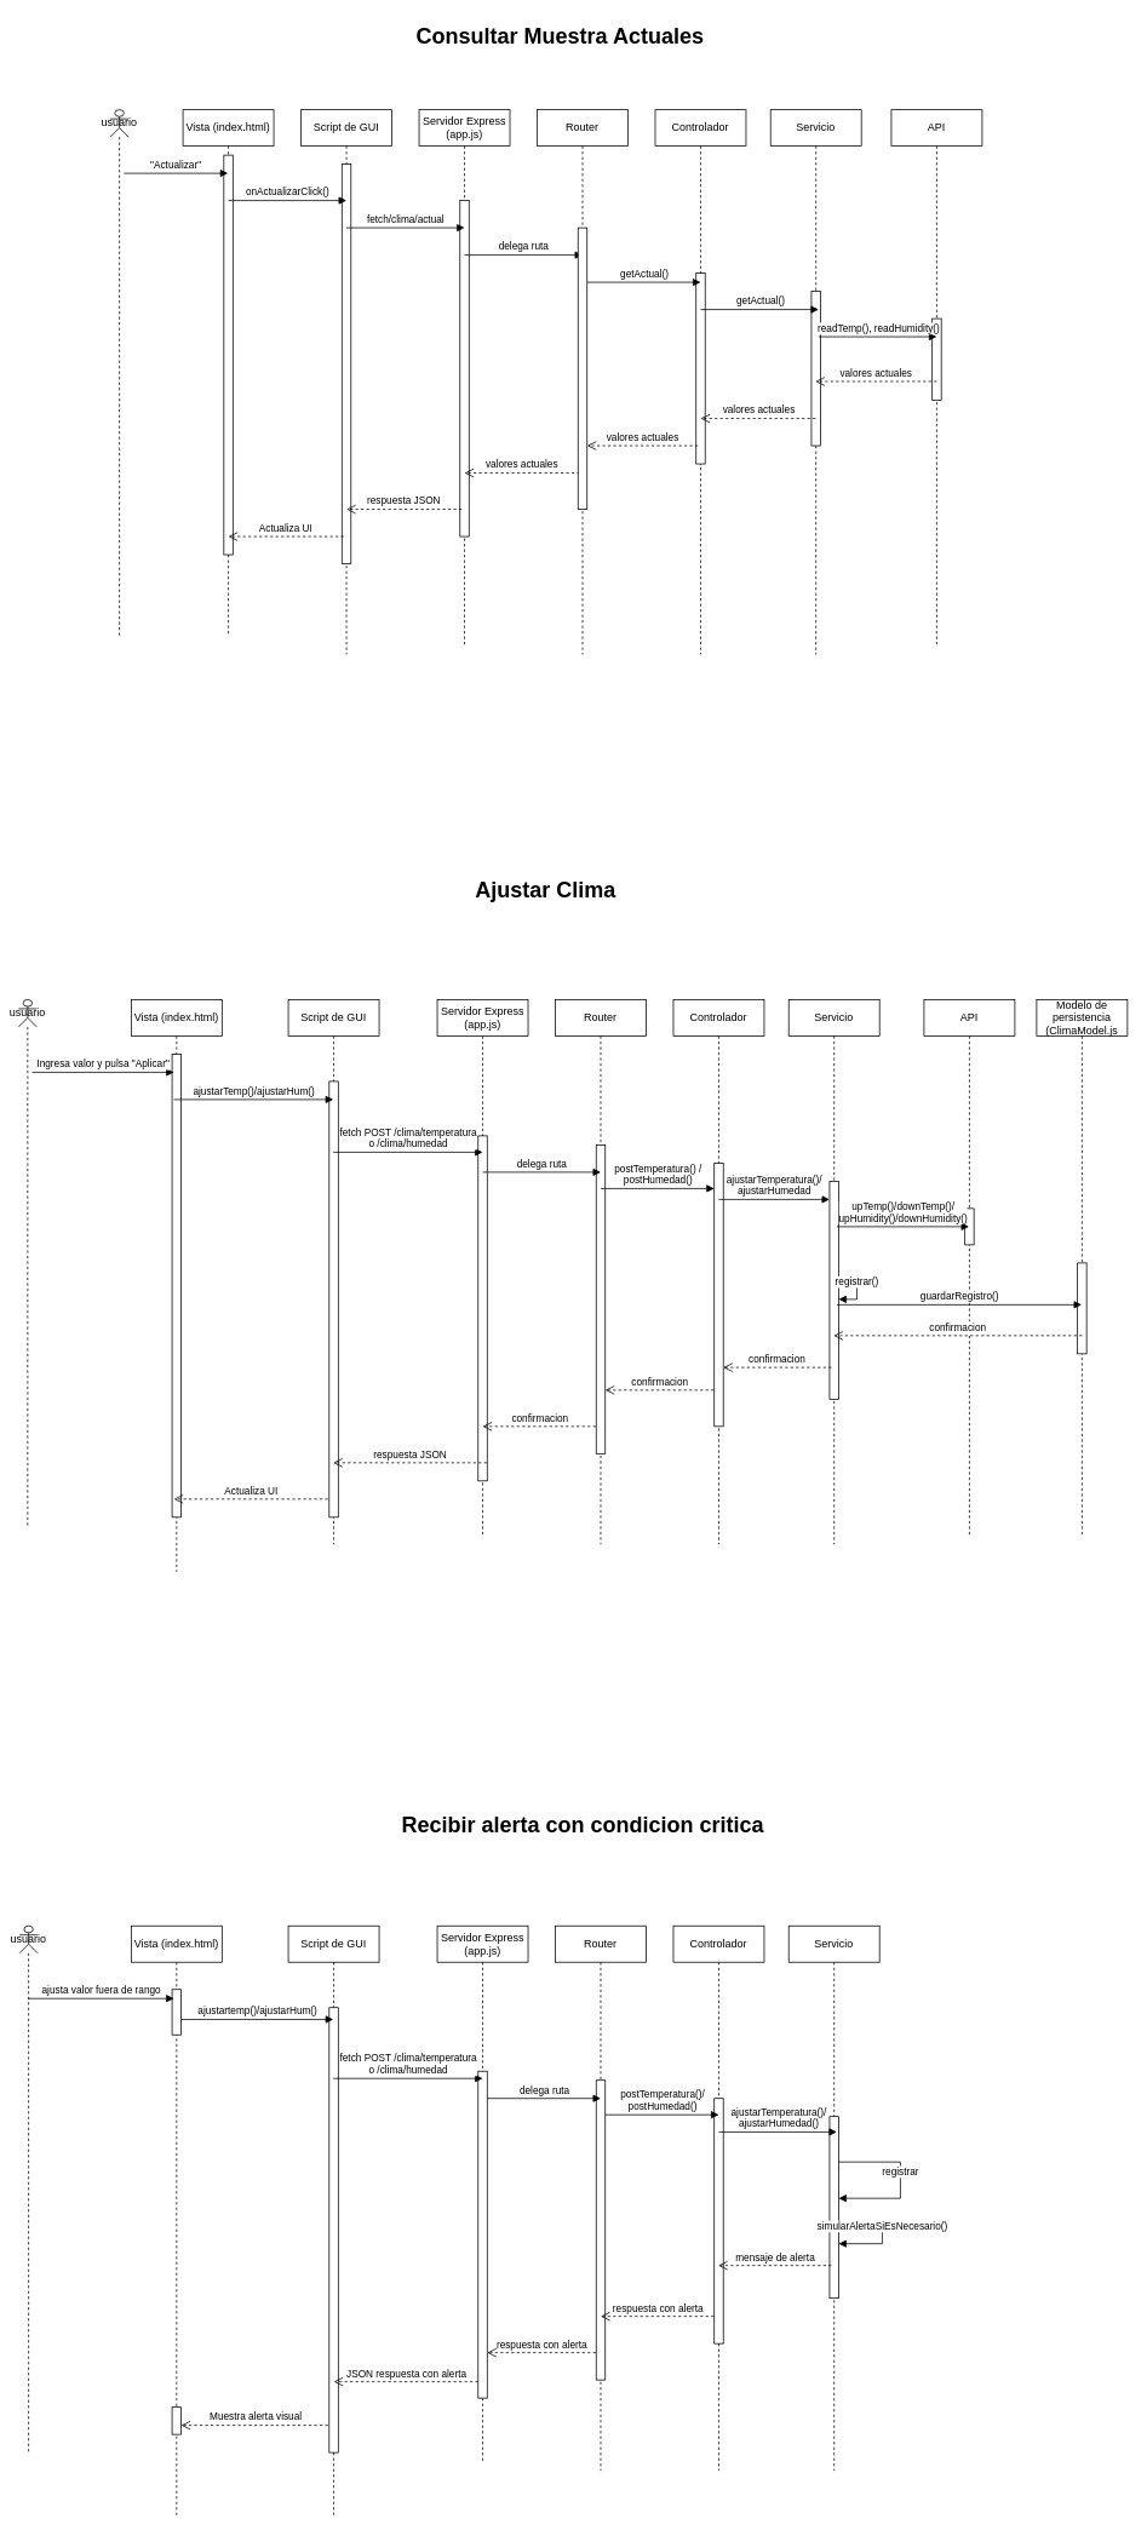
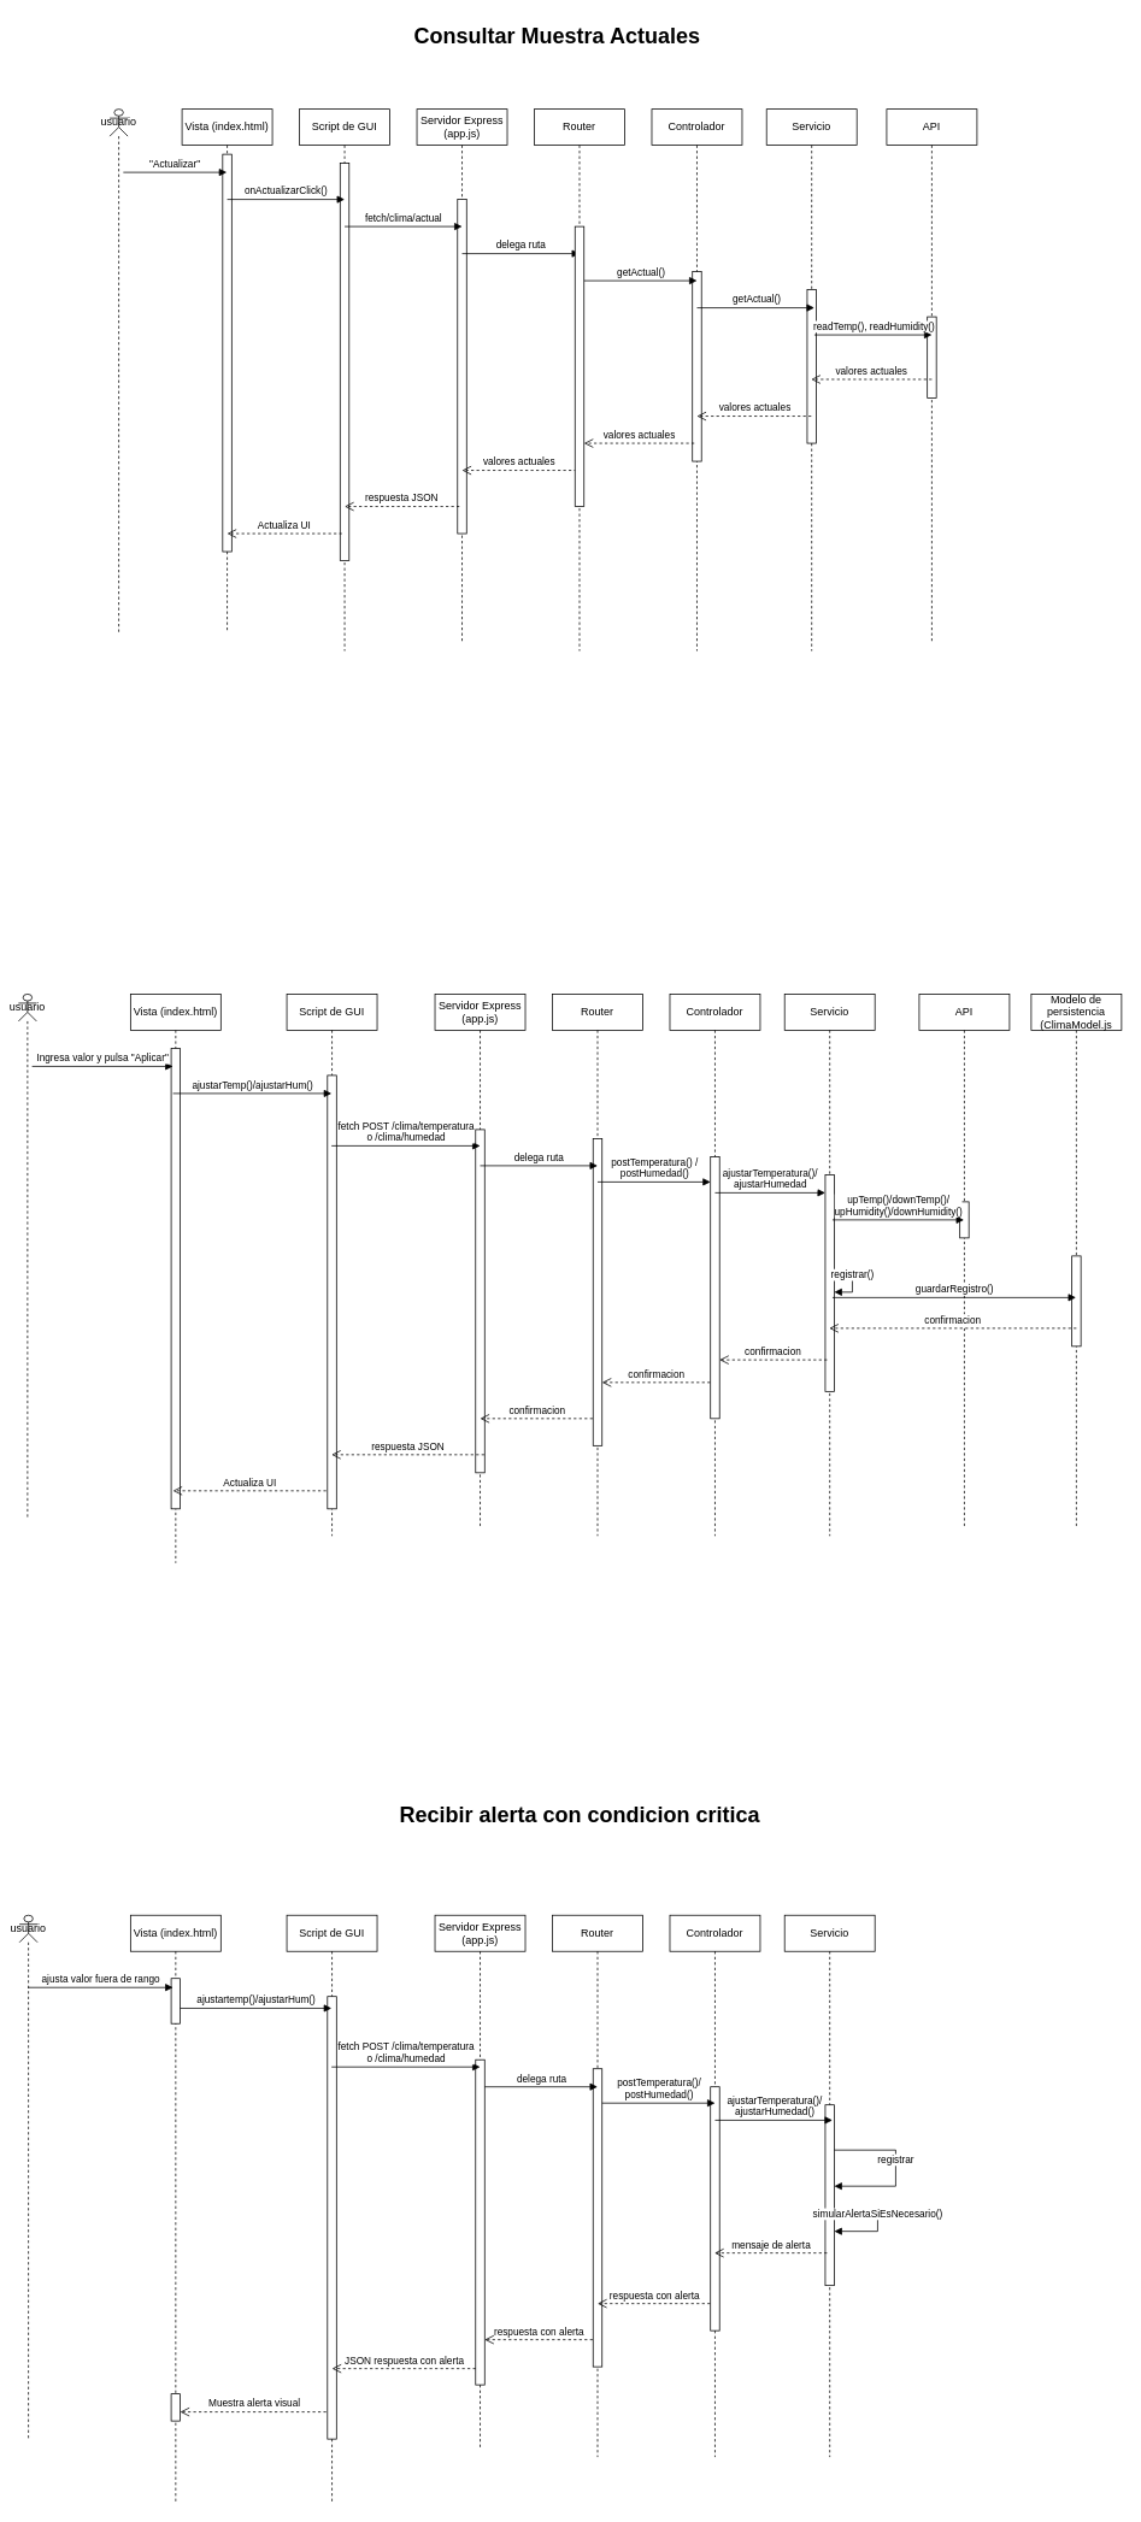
- <mxCell id="87" value="&lt;b&gt;&lt;font style=&quot;font-size: 24px;&quot;&gt;Ajustar Clima&lt;/font&gt;&lt;/b&gt;" style="text;html=1;align=center;verticalAlign=middle;resizable=0;points=[];autosize=1;strokeColor=none;fillColor=none;" vertex="1" parent="1"><mxGeometry x="510" y="960" width="180" height="40" as="geometry" /></mxCell>
